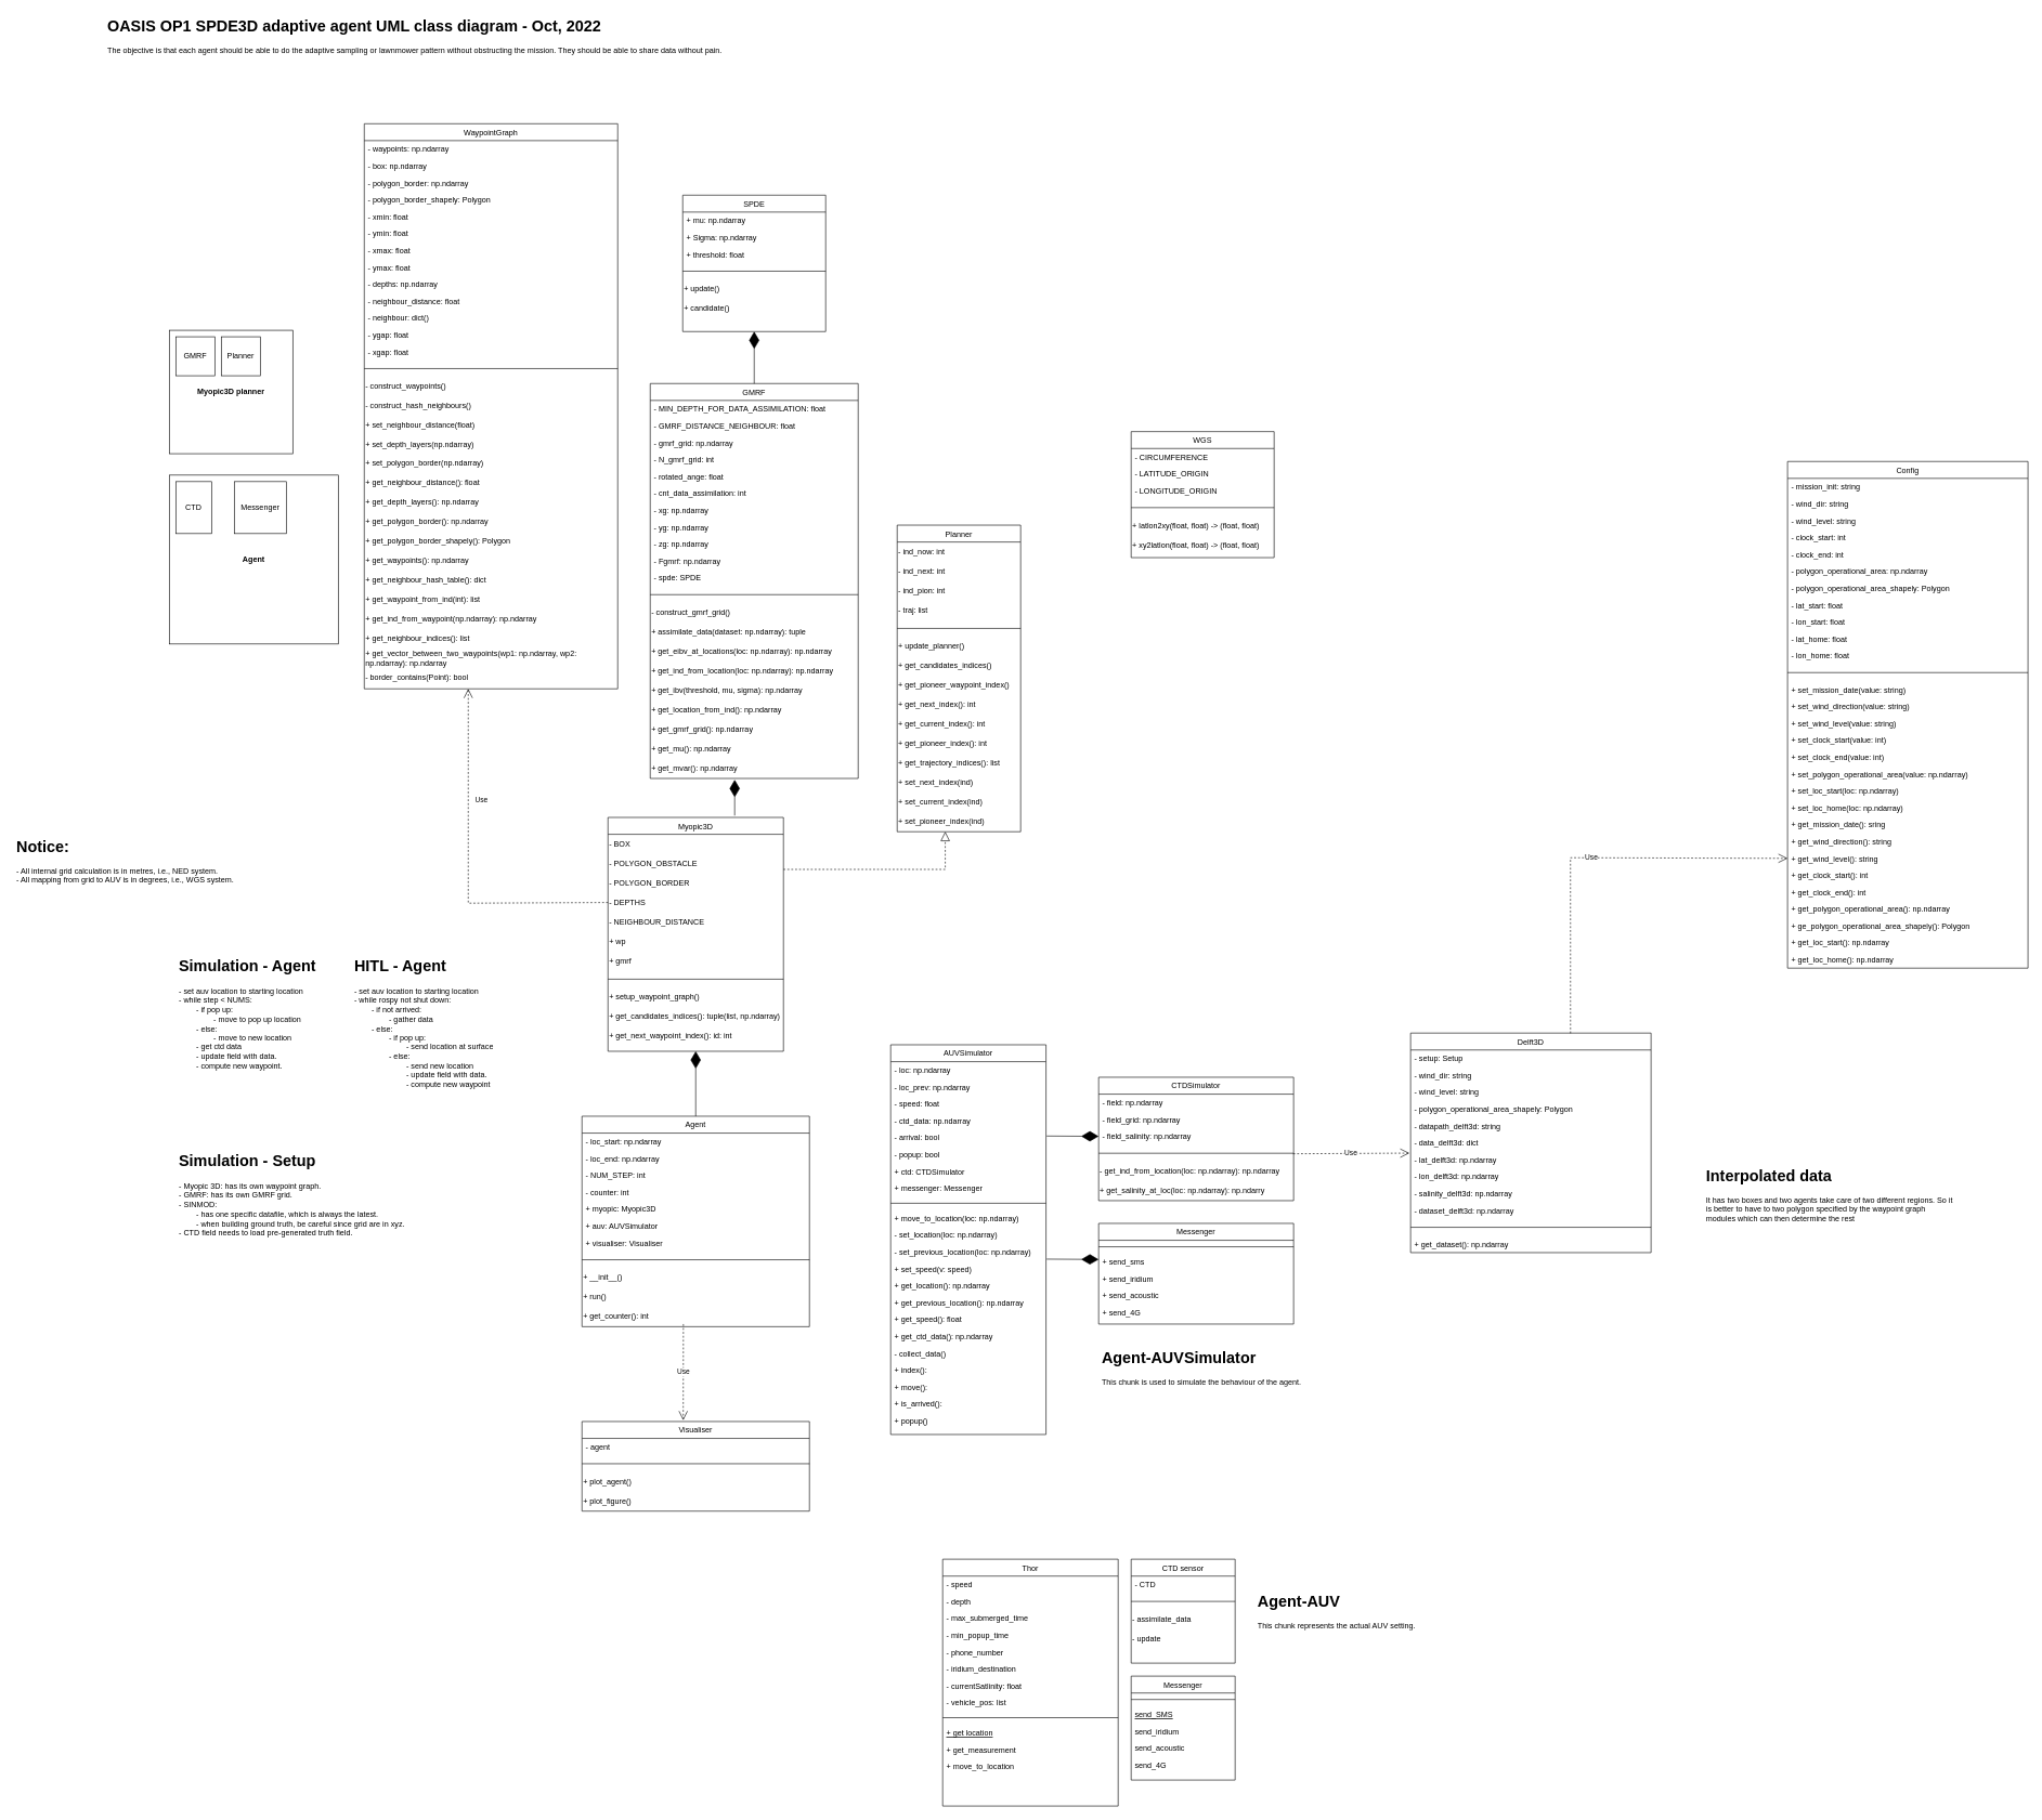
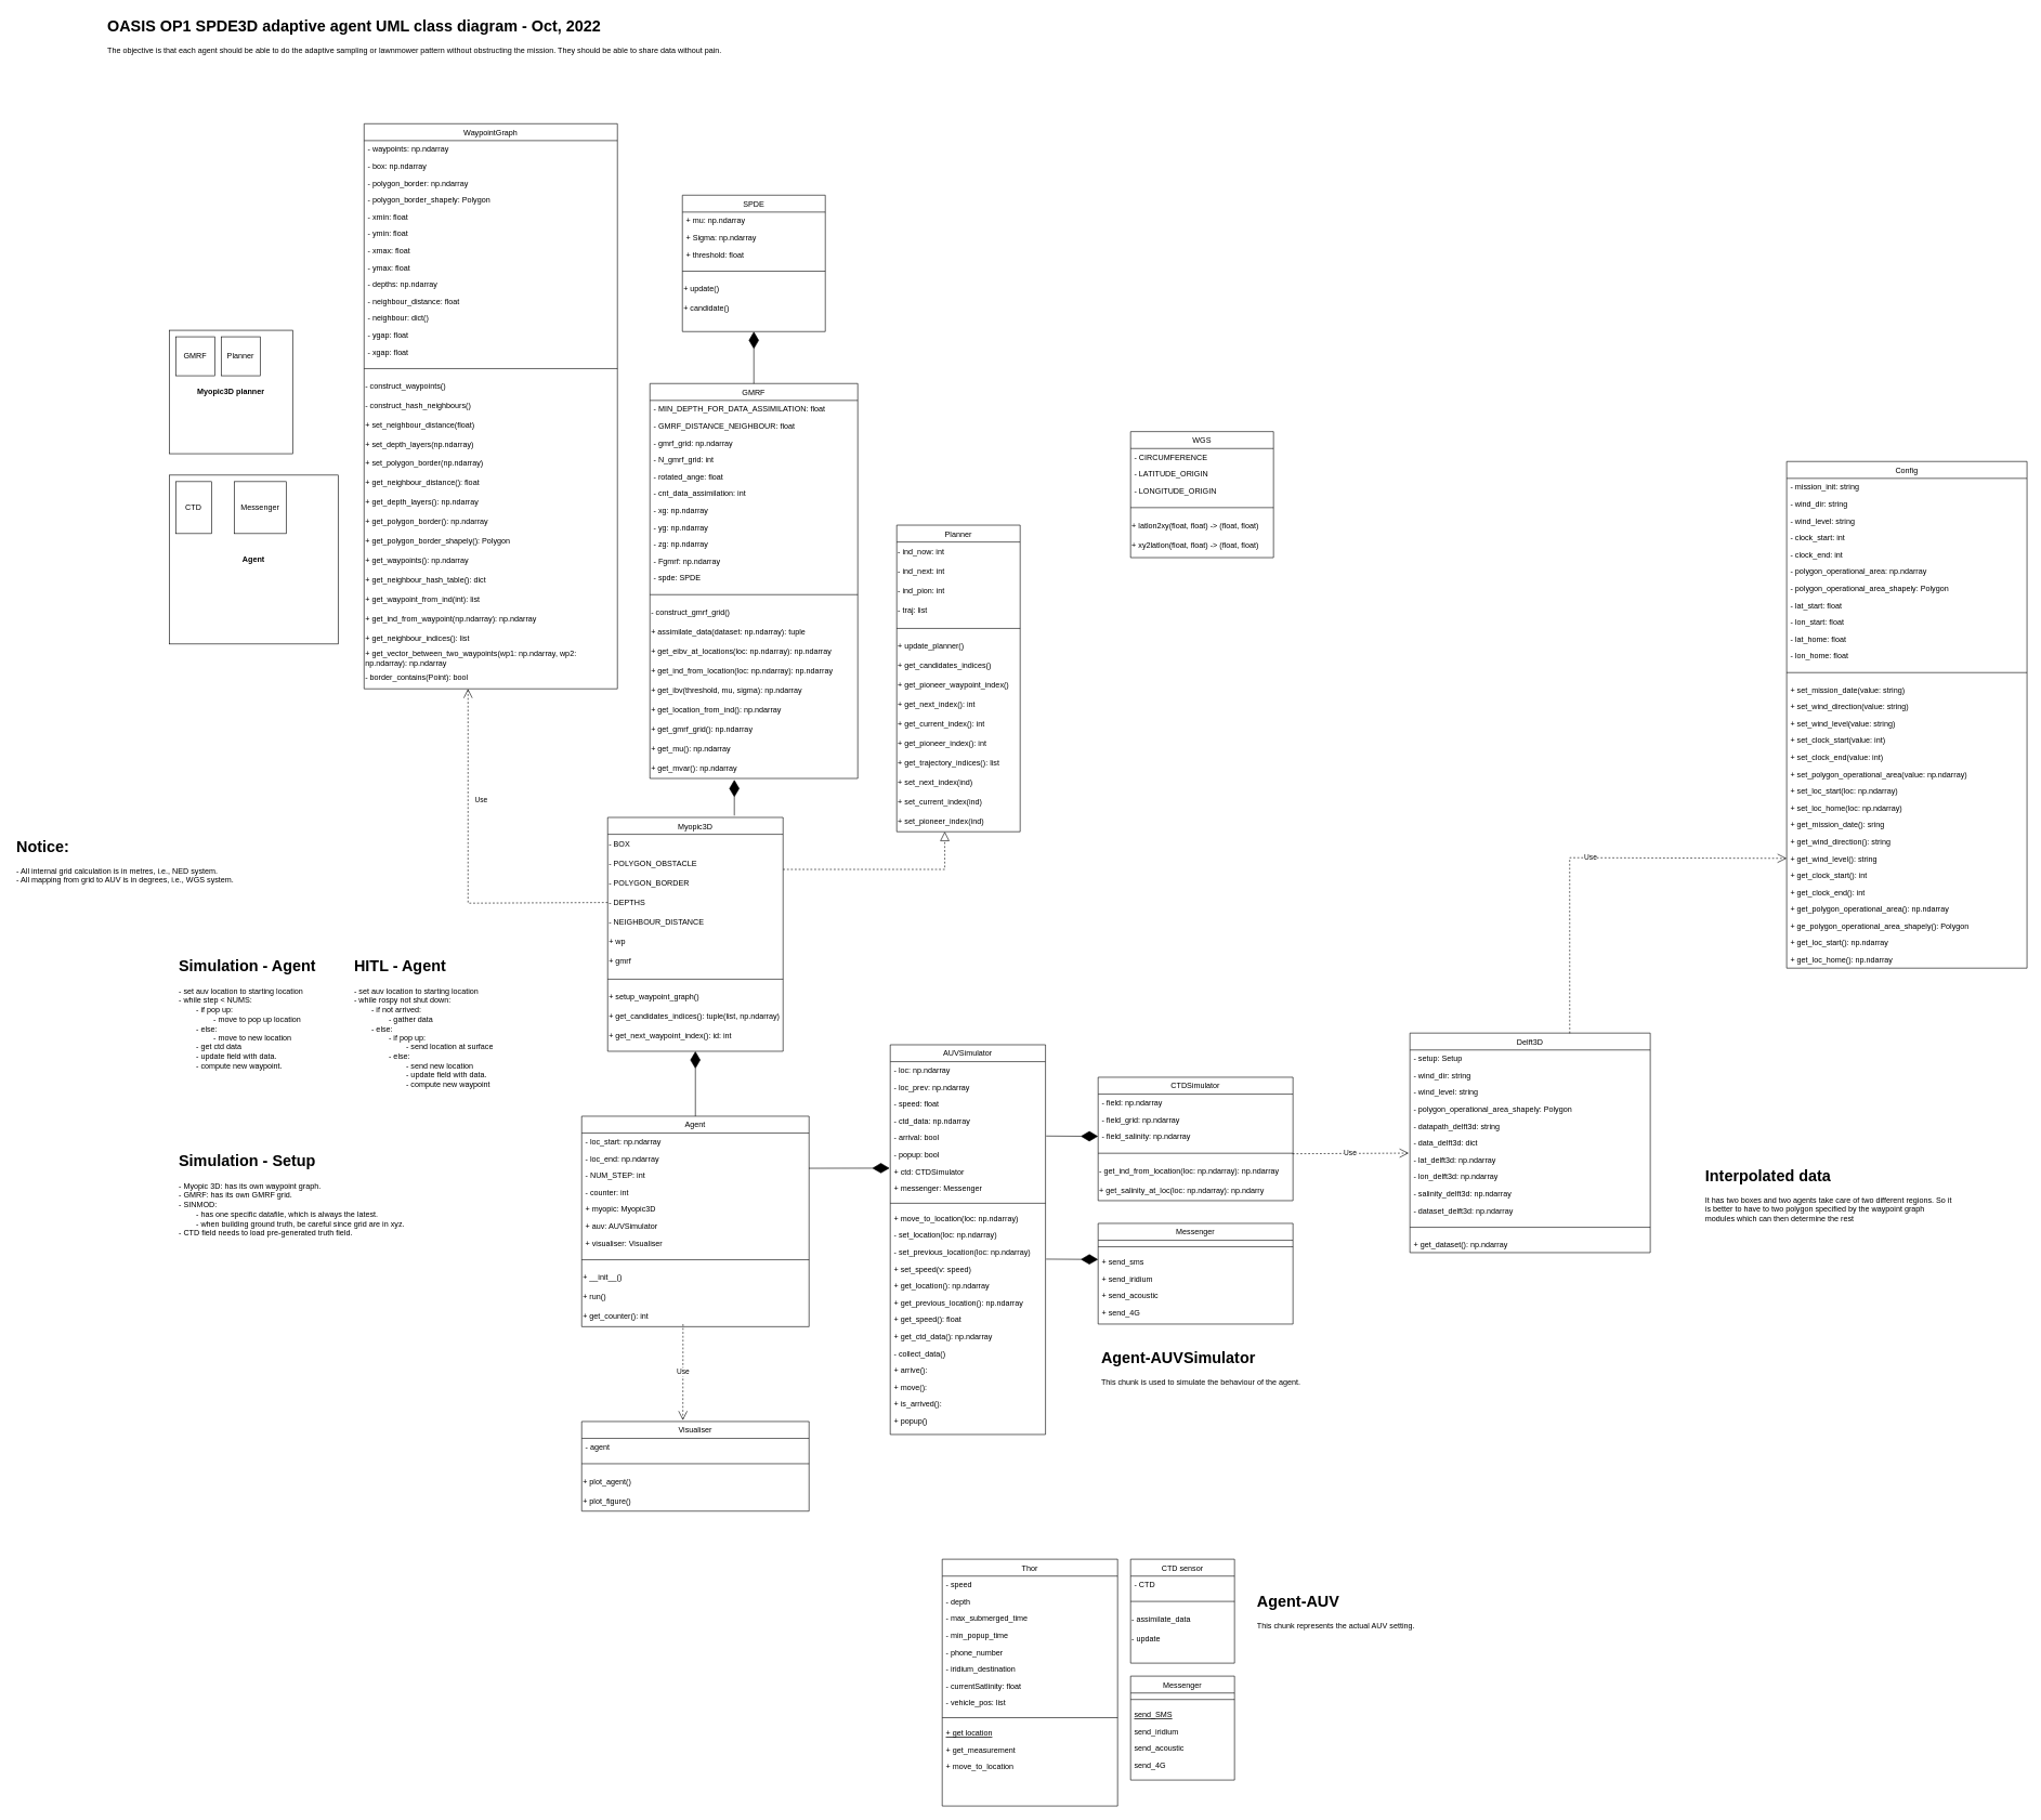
+ <mxCell id="183" value="" style="endArrow=diamondThin;endFill=1;endSize=24;html=1;rounded=0;exitX=0.999;exitY=0.082;exitDx=0;exitDy=0;entryX=-0.004;entryY=0.305;entryDx=0;entryDy=0;exitPerimeter=0;entryPerimeter=0;" parent="1" source="103" target="132" edge="1"><mxGeometry width="160" relative="1" as="geometry"><mxPoint x="1250" y="1598" as="sourcePoint" /><mxPoint x="1370" y="1598" as="targetPoint" /></mxGeometry></mxCell>
- <mxCell id="144" value="+ index(): " style="text;align=left;verticalAlign=top;spacingLeft=4;spacingRight=4;overflow=hidden;rotatable=0;points=[[0,0.5],[1,0.5]];portConstraint=eastwest;" parent="125" vertex="1"><mxGeometry y="488" width="239" height="26" as="geometry" /></mxCell>
+ <mxCell id="144" value="+ arrive(): " style="text;align=left;verticalAlign=top;spacingLeft=4;spacingRight=4;overflow=hidden;rotatable=0;points=[[0,0.5],[1,0.5]];portConstraint=eastwest;" parent="125" vertex="1"><mxGeometry y="488" width="239" height="26" as="geometry" /></mxCell>
